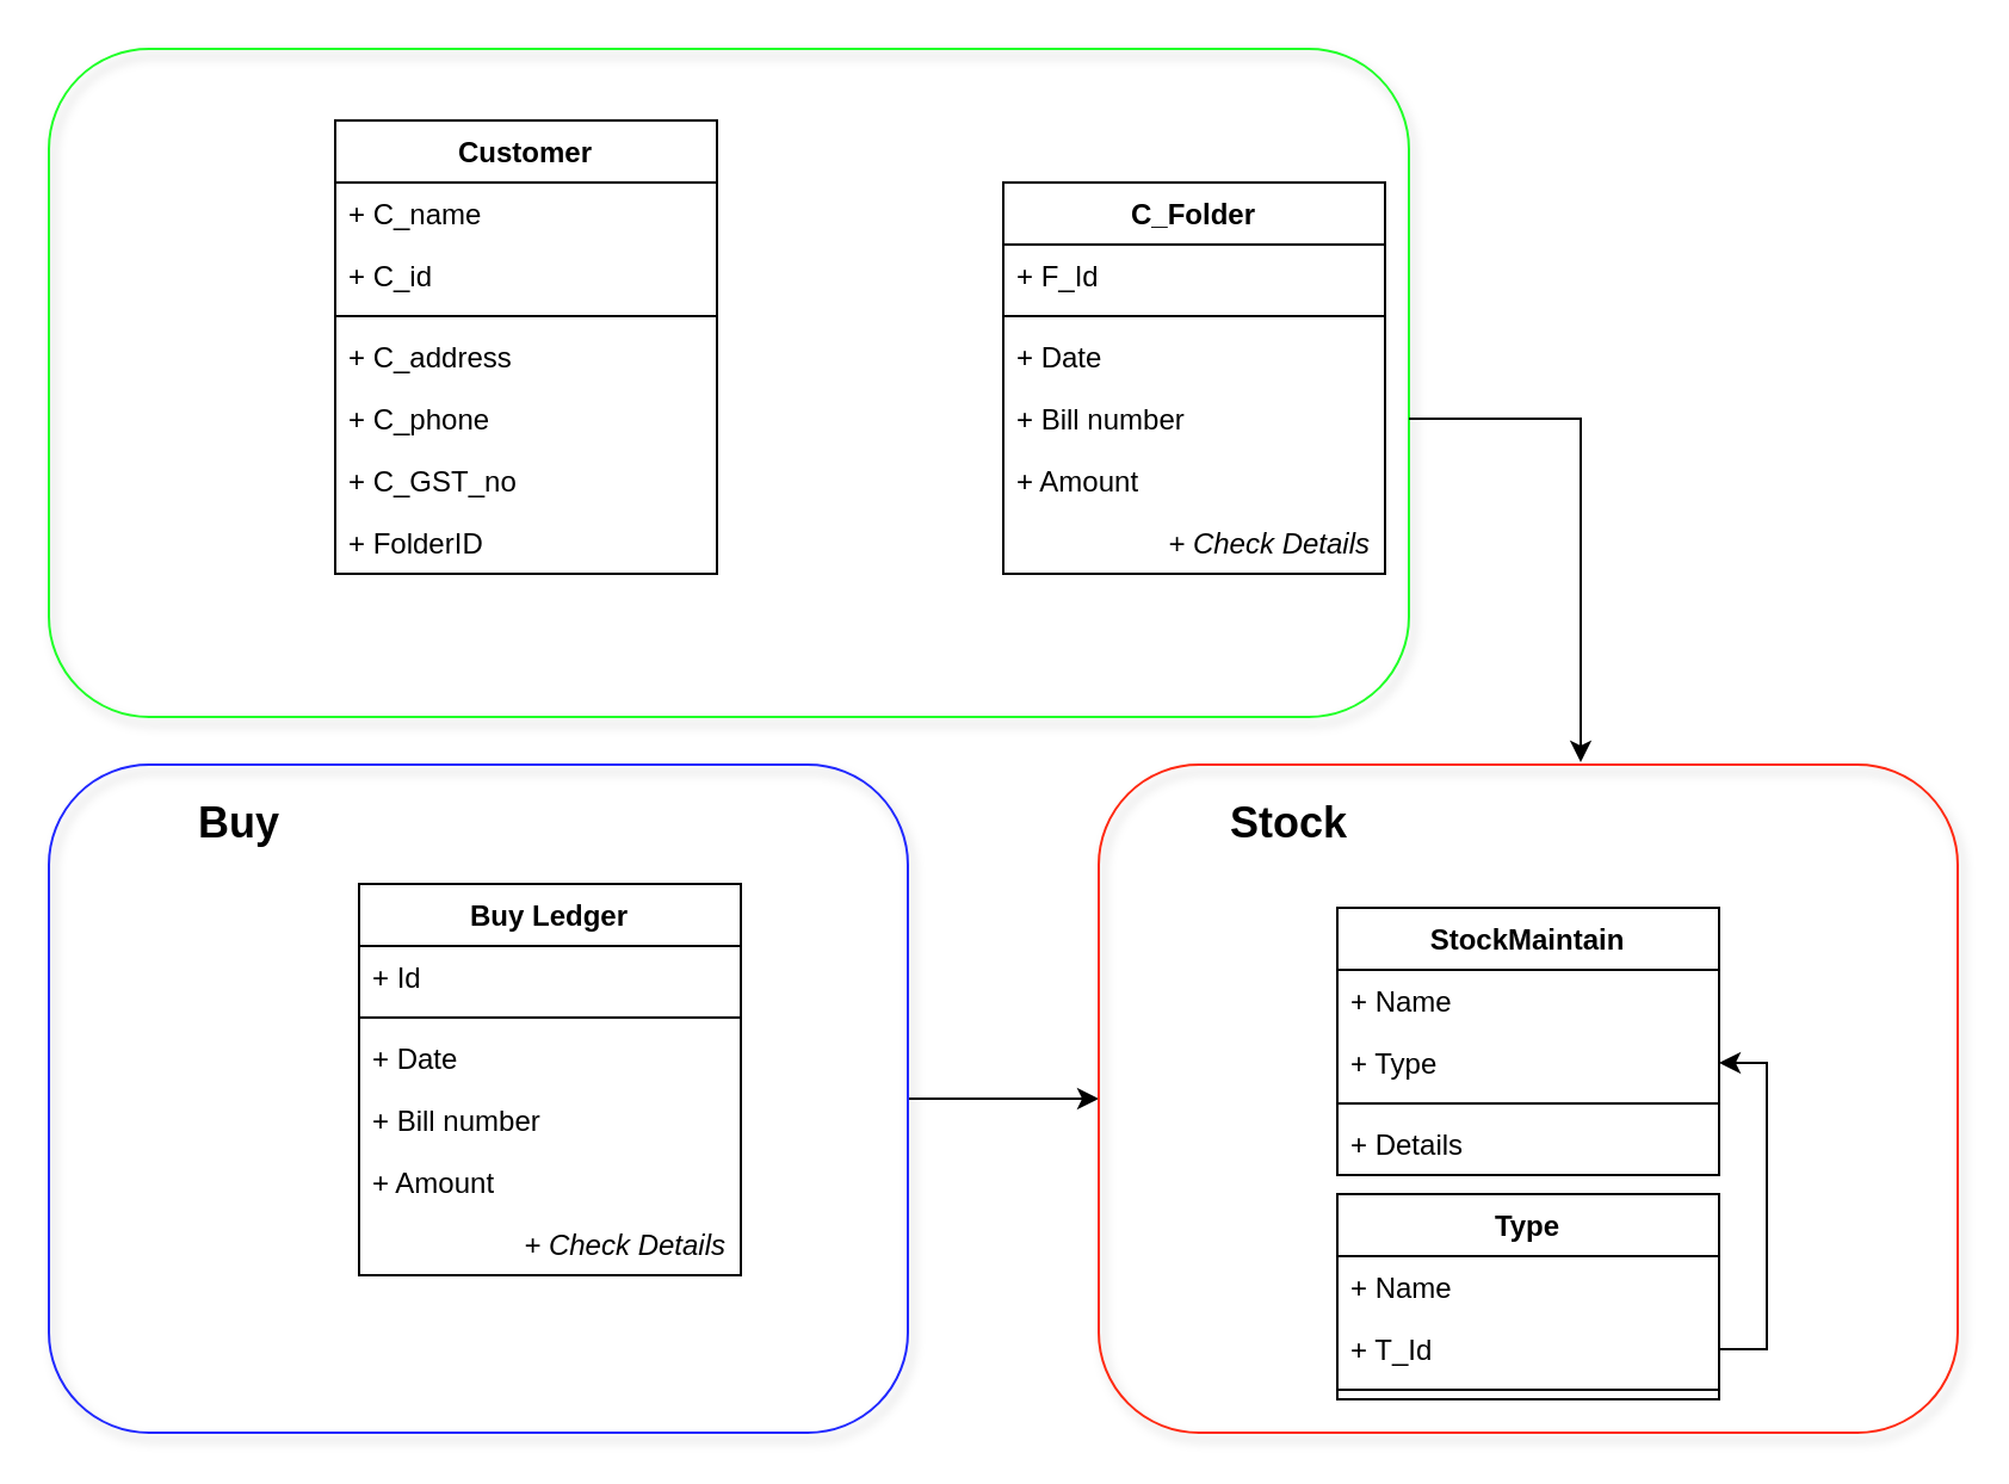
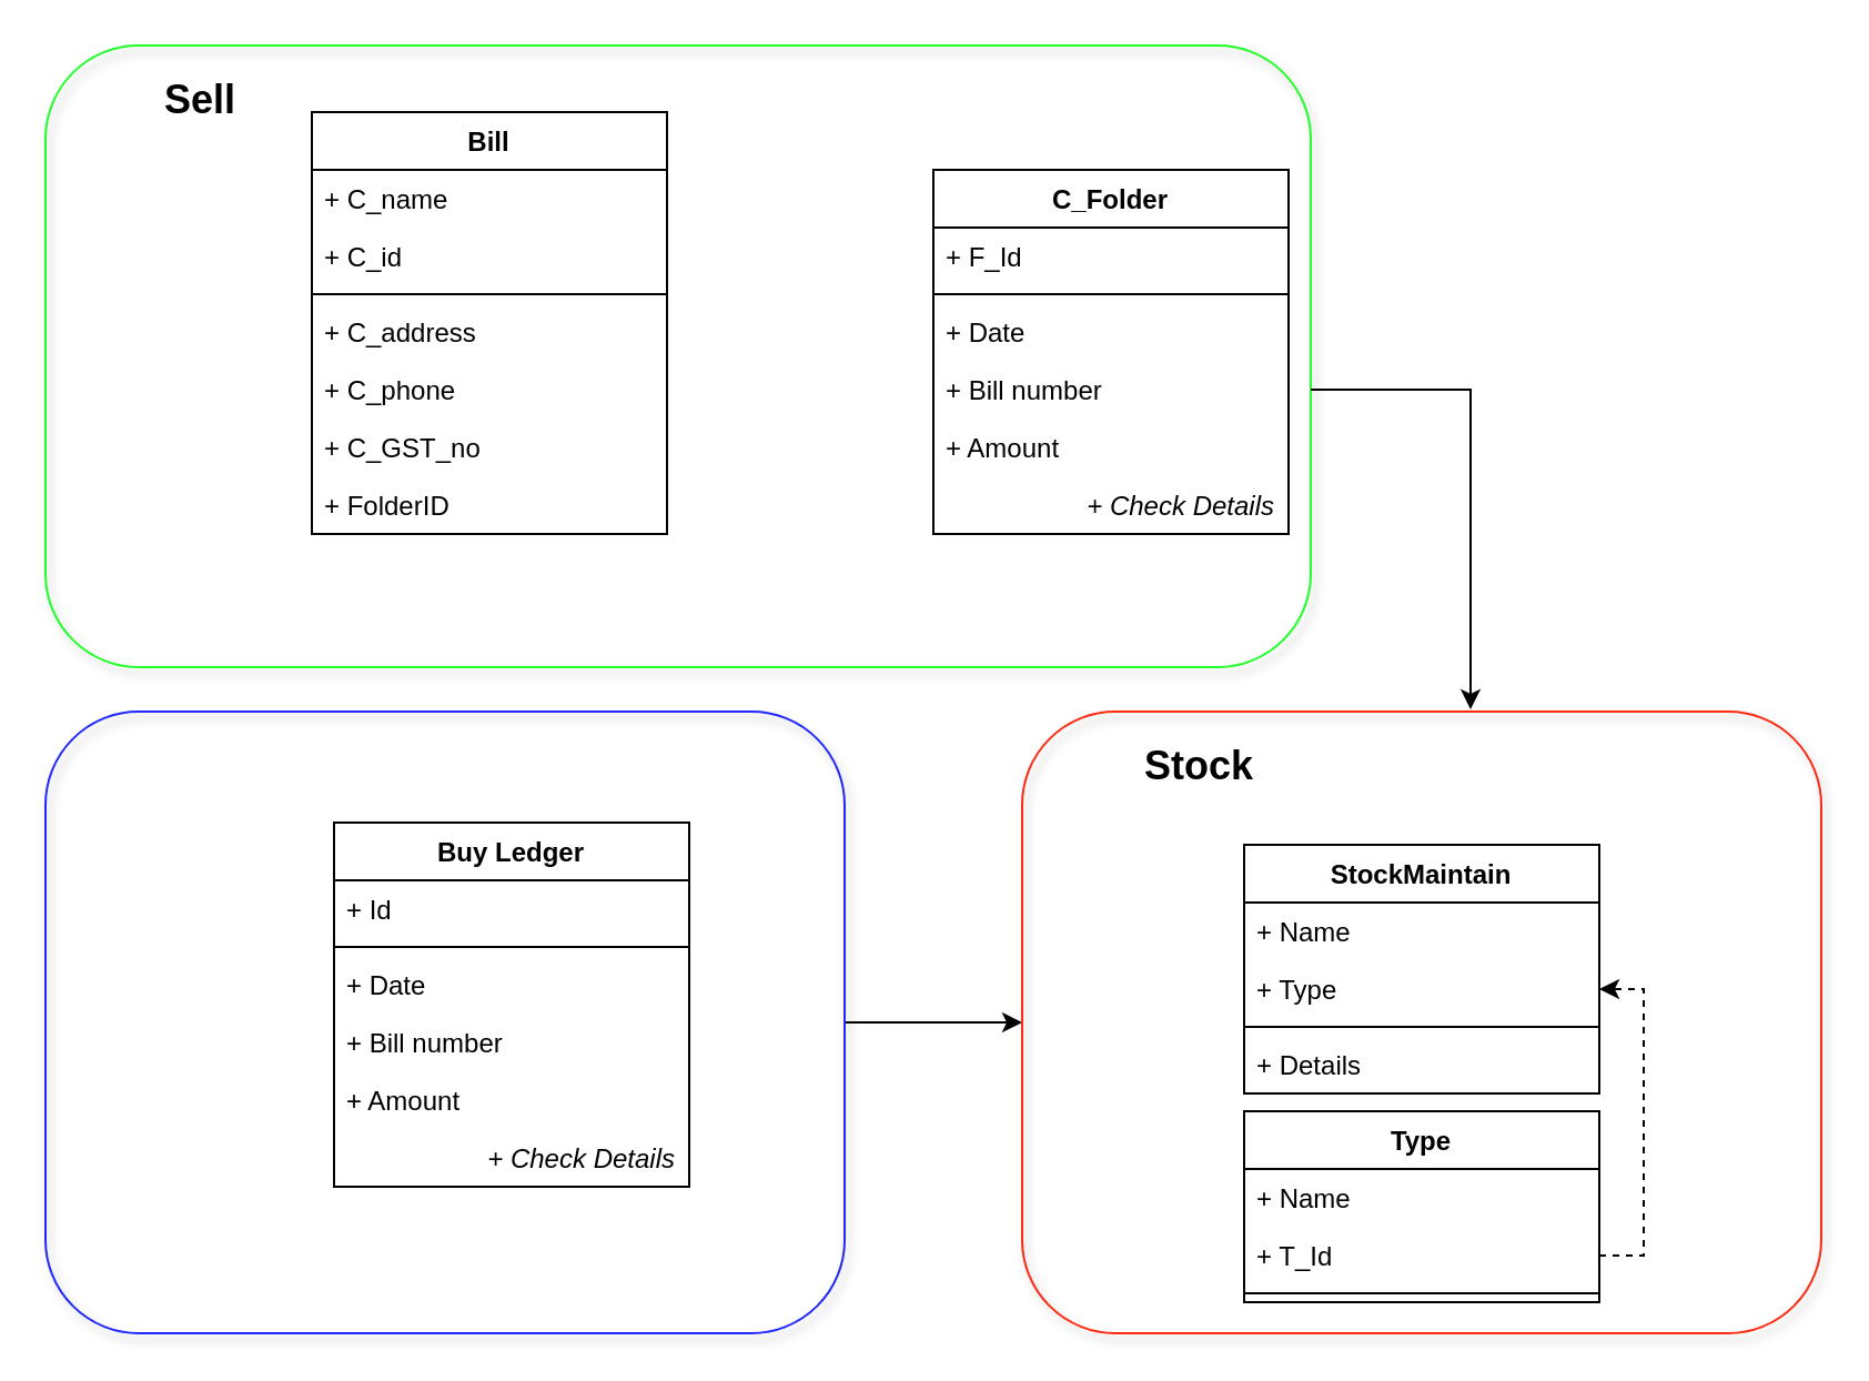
+ <mxCell id="18" value="Sell" style="text;html=1;strokeColor=none;fillColor=none;align=center;verticalAlign=middle;whiteSpace=wrap;rounded=0;sketch=0;fontStyle=1;fontSize=18;" vertex="1" parent="1"><mxGeometry x="40" y="20" width="100" height="50" as="geometry" /></mxCell>
- <mxCell id="3" value="Customer" style="swimlane;fontStyle=1;align=center;verticalAlign=top;childLayout=stackLayout;horizontal=1;startSize=26;horizontalStack=0;resizeParent=1;resizeParentMax=0;resizeLast=0;collapsible=1;marginBottom=0;" vertex="1" parent="1"><mxGeometry x="140" y="50" width="160" height="190" as="geometry" /></mxCell>
+ <mxCell id="3" value="Bill" style="swimlane;fontStyle=1;align=center;verticalAlign=top;childLayout=stackLayout;horizontal=1;startSize=26;horizontalStack=0;resizeParent=1;resizeParentMax=0;resizeLast=0;collapsible=1;marginBottom=0;" vertex="1" parent="1"><mxGeometry x="140" y="50" width="160" height="190" as="geometry" /></mxCell>
- <mxCell id="21" value="Buy" style="text;html=1;strokeColor=none;fillColor=none;align=center;verticalAlign=middle;whiteSpace=wrap;rounded=0;sketch=0;fontStyle=1;fontSize=18;" vertex="1" parent="1"><mxGeometry x="50" y="320" width="100" height="50" as="geometry" /></mxCell>
- <mxCell id="41" style="edgeStyle=orthogonalEdgeStyle;rounded=0;orthogonalLoop=1;jettySize=auto;html=1;entryX=1;entryY=0.5;entryDx=0;entryDy=0;fontSize=18;" edge="1" parent="1" source="39" target="34"><mxGeometry relative="1" as="geometry"><Array as="points"><mxPoint x="740" y="565" /><mxPoint x="740" y="445" /></Array></mxGeometry></mxCell>
+ <mxCell id="41" style="edgeStyle=orthogonalEdgeStyle;rounded=0;orthogonalLoop=1;jettySize=auto;html=1;entryX=1;entryY=0.5;entryDx=0;entryDy=0;fontSize=18;dashed=1;" edge="1" parent="1" source="39" target="34"><mxGeometry relative="1" as="geometry"><Array as="points"><mxPoint x="740" y="565" /><mxPoint x="740" y="445" /></Array></mxGeometry></mxCell>
